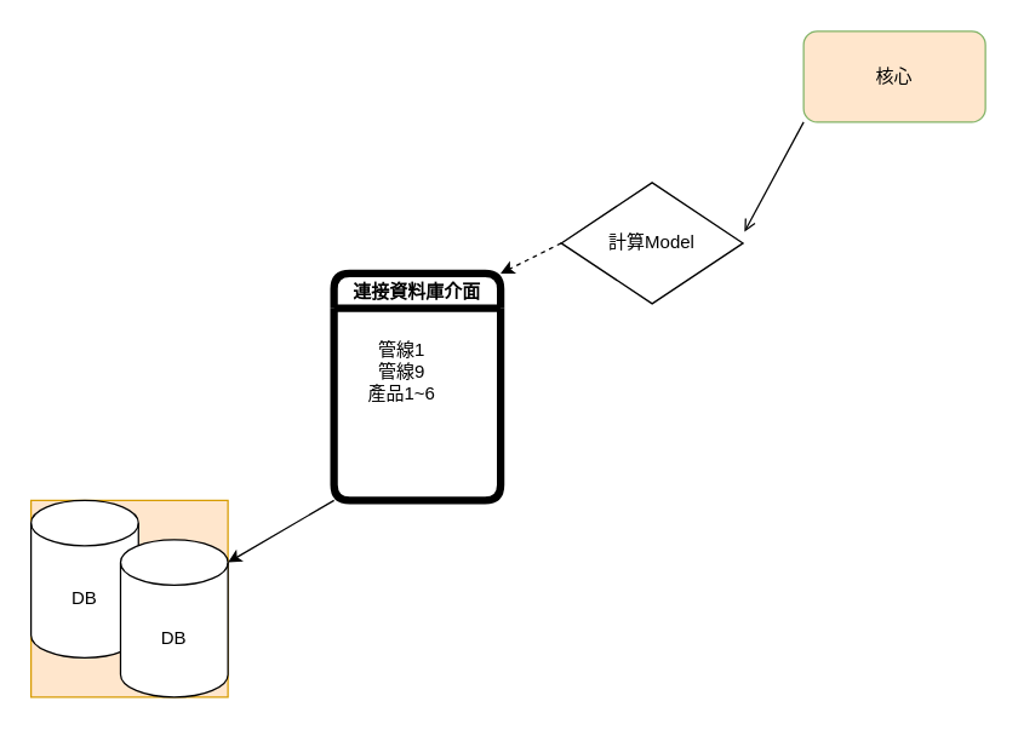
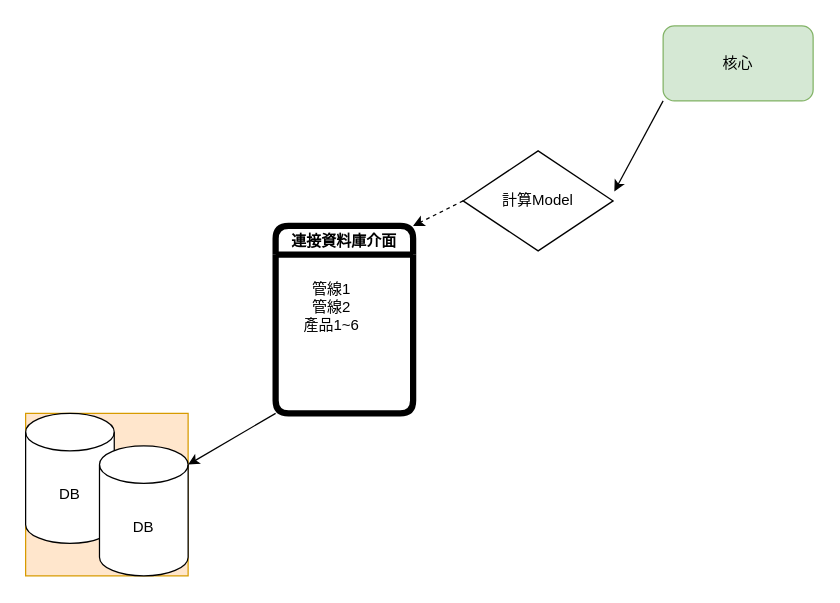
- <mxCell id="2" value="核心" style="rounded=1;whiteSpace=wrap;html=1;fillColor=#ffe6cc;strokeColor=#82b366;" parent="1" vertex="1"><mxGeometry x="530" y="20" width="120" height="60" as="geometry" /></mxCell>
+ <mxCell id="2" value="核心" style="rounded=1;whiteSpace=wrap;html=1;fillColor=#d5e8d4;strokeColor=#82b366;" parent="1" vertex="1"><mxGeometry x="530" y="20" width="120" height="60" as="geometry" /></mxCell>
- <mxCell id="3" value="" style="endArrow=open;html=1;rounded=0;exitX=0;exitY=1;exitDx=0;exitDy=0;entryX=1.008;entryY=0.406;entryDx=0;entryDy=0;entryPerimeter=0;" parent="1" source="2" target="10" edge="1"><mxGeometry width="50" height="50" relative="1" as="geometry"><mxPoint x="370" y="290" as="sourcePoint" /><mxPoint x="420" y="240" as="targetPoint" /></mxGeometry></mxCell>
+ <mxCell id="3" value="" style="endArrow=classic;html=1;rounded=0;exitX=0;exitY=1;exitDx=0;exitDy=0;entryX=1.008;entryY=0.406;entryDx=0;entryDy=0;entryPerimeter=0;" parent="1" source="2" target="10" edge="1"><mxGeometry width="50" height="50" relative="1" as="geometry"><mxPoint x="370" y="290" as="sourcePoint" /><mxPoint x="420" y="240" as="targetPoint" /></mxGeometry></mxCell>
- <mxCell id="8" value="管線1&lt;br&gt;管線9&lt;br&gt;產品1~6" style="text;html=1;strokeColor=none;fillColor=none;align=center;verticalAlign=middle;whiteSpace=wrap;rounded=0;strokeWidth=9;" parent="7" vertex="1"><mxGeometry y="30" width="90" height="70" as="geometry" /></mxCell>
+ <mxCell id="8" value="管線1&lt;br&gt;管線2&lt;br&gt;產品1~6" style="text;html=1;strokeColor=none;fillColor=none;align=center;verticalAlign=middle;whiteSpace=wrap;rounded=0;strokeWidth=9;" parent="7" vertex="1"><mxGeometry y="30" width="90" height="70" as="geometry" /></mxCell>
